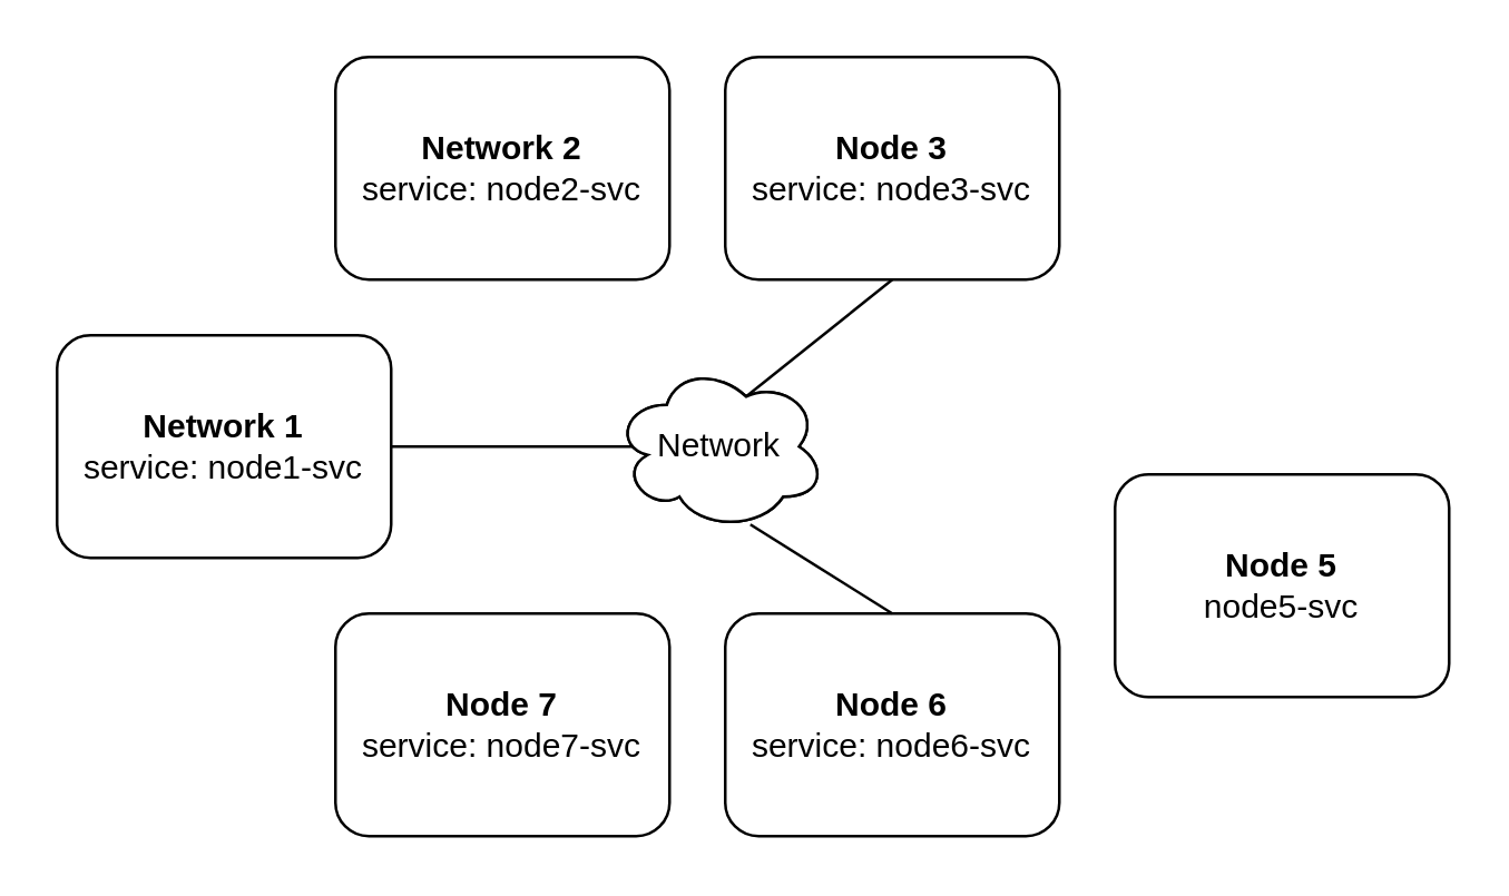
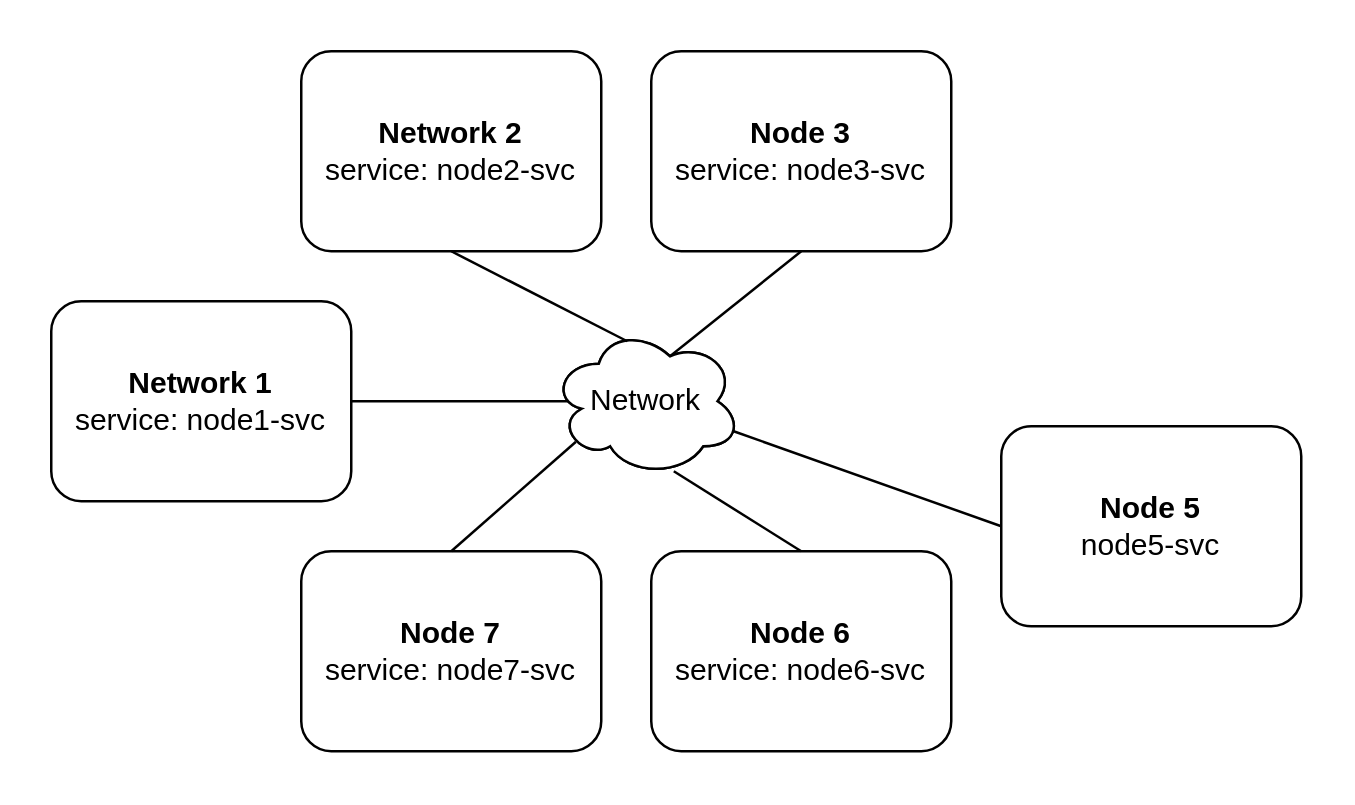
+ <mxCell id="11" value="" style="endArrow=none;html=1;exitX=0.5;exitY=1;exitDx=0;exitDy=0;entryX=0.4;entryY=0.1;entryDx=0;entryDy=0;entryPerimeter=0;" edge="1" parent="1" source="2" target="10"><mxGeometry width="50" height="50" relative="1" as="geometry"><mxPoint x="120" y="170" as="sourcePoint" /><mxPoint x="240.032" y="170" as="targetPoint" /></mxGeometry></mxCell>
+ <mxCell id="13" value="" style="endArrow=none;html=1;exitX=0.96;exitY=0.7;exitDx=0;exitDy=0;entryX=0;entryY=0.5;entryDx=0;entryDy=0;exitPerimeter=0;" edge="1" parent="1" source="10" target="7"><mxGeometry width="50" height="50" relative="1" as="geometry"><mxPoint x="210" y="130" as="sourcePoint" /><mxPoint x="280.4" y="166" as="targetPoint" /></mxGeometry></mxCell>
+ <mxCell id="15" value="" style="endArrow=none;html=1;exitX=0.5;exitY=0;exitDx=0;exitDy=0;entryX=0.13;entryY=0.77;entryDx=0;entryDy=0;entryPerimeter=0;" edge="1" parent="1" source="6" target="10"><mxGeometry width="50" height="50" relative="1" as="geometry"><mxPoint x="230" y="150" as="sourcePoint" /><mxPoint x="300.4" y="186" as="targetPoint" /></mxGeometry></mxCell>
